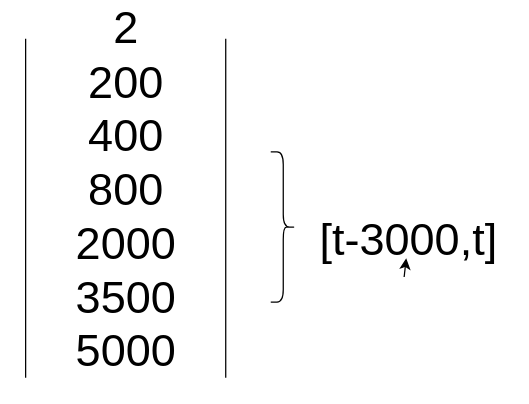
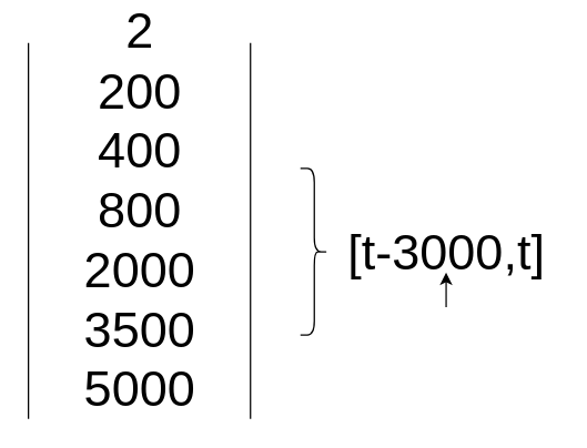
- <mxCell id="5" value="&lt;font style=&quot;font-size: 36px&quot;&gt;[t-3000,t]&lt;br&gt;&lt;/font&gt;" style="text;html=1;resizable=0;autosize=1;align=center;verticalAlign=middle;points=[];fillColor=none;strokeColor=none;rounded=0;" vertex="1" parent="1"><mxGeometry x="246" y="165" width="160" height="30" as="geometry" /></mxCell>
+ <mxCell id="5" value="&lt;font style=&quot;font-size: 36px&quot;&gt;[t-3000,t]&lt;br&gt;&lt;/font&gt;" style="text;html=1;resizable=0;autosize=1;align=center;verticalAlign=middle;points=[];fillColor=none;strokeColor=none;rounded=0;" vertex="1" parent="1"><mxGeometry x="241" y="155" width="160" height="30" as="geometry" /></mxCell>
